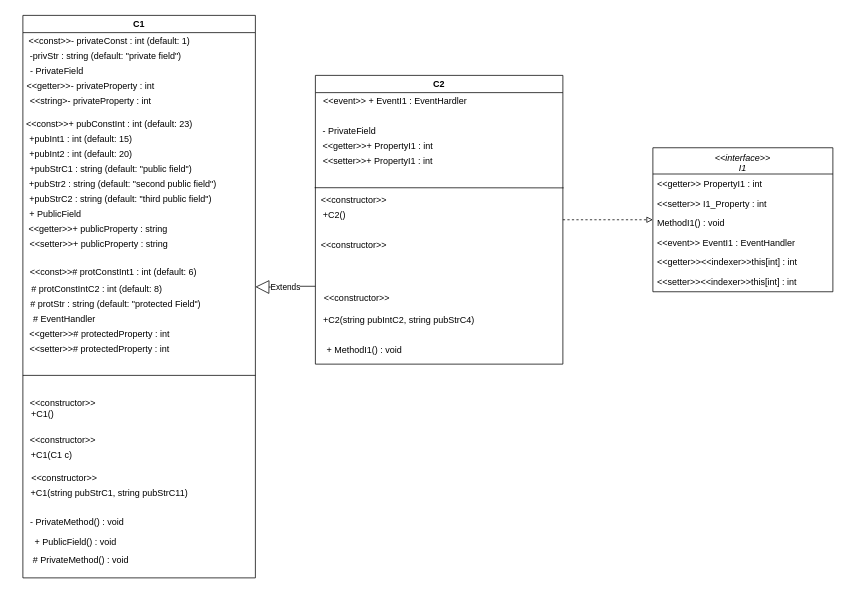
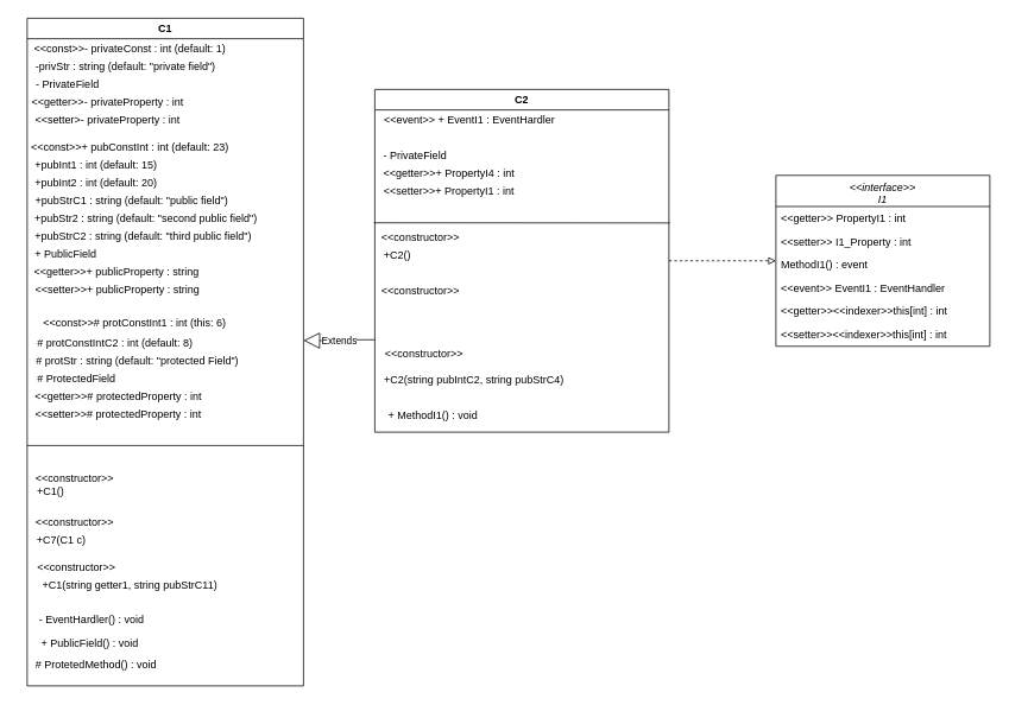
- <mxCell id="7" value="&amp;lt;&amp;lt;string&amp;gt;- privateProperty : int" style="text;html=1;align=center;verticalAlign=middle;resizable=0;points=[];autosize=1;strokeColor=none;fillColor=none;" parent="2" vertex="1"><mxGeometry x="-5" y="100" width="190" height="30" as="geometry" /></mxCell>
+ <mxCell id="7" value="&amp;lt;&amp;lt;setter&amp;gt;- privateProperty : int" style="text;html=1;align=center;verticalAlign=middle;resizable=0;points=[];autosize=1;strokeColor=none;fillColor=none;" parent="2" vertex="1"><mxGeometry x="-5" y="100" width="190" height="30" as="geometry" /></mxCell>
- <mxCell id="43" value="&amp;lt;&amp;lt;getter&amp;gt;&amp;gt;+ PropertyI1 : int" style="text;html=1;align=center;verticalAlign=middle;resizable=0;points=[];autosize=1;strokeColor=none;fillColor=none;" parent="40" vertex="1"><mxGeometry x="-2" y="80" width="170" height="30" as="geometry" /></mxCell>
+ <mxCell id="43" value="&amp;lt;&amp;lt;getter&amp;gt;&amp;gt;+ PropertyI4 : int" style="text;html=1;align=center;verticalAlign=middle;resizable=0;points=[];autosize=1;strokeColor=none;fillColor=none;" parent="40" vertex="1"><mxGeometry x="-2" y="80" width="170" height="30" as="geometry" /></mxCell>
- <mxCell id="35" value="MethodI1() : void" style="text;align=left;verticalAlign=top;spacingLeft=4;spacingRight=4;overflow=hidden;rotatable=0;points=[[0,0.5],[1,0.5]];portConstraint=eastwest;rounded=0;shadow=0;html=0;" parent="32" vertex="1"><mxGeometry y="87" width="240" height="26" as="geometry" /></mxCell>
+ <mxCell id="35" value="MethodI1() : event" style="text;align=left;verticalAlign=top;spacingLeft=4;spacingRight=4;overflow=hidden;rotatable=0;points=[[0,0.5],[1,0.5]];portConstraint=eastwest;rounded=0;shadow=0;html=0;" parent="32" vertex="1"><mxGeometry y="87" width="240" height="26" as="geometry" /></mxCell>
- <mxCell id="17" value="&amp;lt;&amp;lt;const&amp;gt;&amp;gt;# protConstInt1 : int (default: 6)&amp;nbsp;" style="text;html=1;align=center;verticalAlign=middle;resizable=0;points=[];autosize=1;strokeColor=none;fillColor=none;" parent="2" vertex="1"><mxGeometry x="-3" y="328" width="250" height="30" as="geometry" /></mxCell>
+ <mxCell id="17" value="&amp;lt;&amp;lt;const&amp;gt;&amp;gt;# protConstInt1 : int (this: 6)&amp;nbsp;" style="text;html=1;align=center;verticalAlign=middle;resizable=0;points=[];autosize=1;strokeColor=none;fillColor=none;" parent="2" vertex="1"><mxGeometry x="-3" y="328" width="250" height="30" as="geometry" /></mxCell>
- <mxCell id="20" value="# EventHandler" style="text;html=1;align=center;verticalAlign=middle;resizable=0;points=[];autosize=1;strokeColor=none;fillColor=none;" parent="2" vertex="1"><mxGeometry y="390" width="110" height="30" as="geometry" /></mxCell>
+ <mxCell id="20" value="# ProtectedField" style="text;html=1;align=center;verticalAlign=middle;resizable=0;points=[];autosize=1;strokeColor=none;fillColor=none;" parent="2" vertex="1"><mxGeometry y="390" width="110" height="30" as="geometry" /></mxCell>
- <mxCell id="25" value="&lt;font style=&quot;font-size: 12px;&quot;&gt;+C1(C1 c)&lt;/font&gt;" style="text;html=1;align=center;verticalAlign=middle;resizable=0;points=[];autosize=1;strokeColor=none;fillColor=none;fontSize=16;" parent="2" vertex="1"><mxGeometry x="-2" y="570" width="80" height="30" as="geometry" /></mxCell>
+ <mxCell id="25" value="&lt;font style=&quot;font-size: 12px;&quot;&gt;+C7(C1 c)&lt;/font&gt;" style="text;html=1;align=center;verticalAlign=middle;resizable=0;points=[];autosize=1;strokeColor=none;fillColor=none;fontSize=16;" parent="2" vertex="1"><mxGeometry x="-2" y="570" width="80" height="30" as="geometry" /></mxCell>
- <mxCell id="28" value="&lt;font style=&quot;font-size: 12px;&quot;&gt;+C1(string pubStrC1, string pubStrC11)&lt;/font&gt;" style="text;html=1;align=center;verticalAlign=middle;resizable=0;points=[];autosize=1;strokeColor=none;fillColor=none;fontSize=16;" parent="2" vertex="1"><mxGeometry y="620" width="230" height="30" as="geometry" /></mxCell>
+ <mxCell id="28" value="&lt;font style=&quot;font-size: 12px;&quot;&gt;+C1(string getter1, string pubStrC11)&lt;/font&gt;" style="text;html=1;align=center;verticalAlign=middle;resizable=0;points=[];autosize=1;strokeColor=none;fillColor=none;fontSize=16;" parent="2" vertex="1"><mxGeometry y="620" width="230" height="30" as="geometry" /></mxCell>
- <mxCell id="29" value="&lt;font style=&quot;font-size: 12px;&quot;&gt;- PrivateMethod() : void&lt;/font&gt;" style="text;html=1;align=center;verticalAlign=middle;resizable=0;points=[];autosize=1;strokeColor=none;fillColor=none;fontSize=16;" parent="2" vertex="1"><mxGeometry x="-3" y="659" width="150" height="30" as="geometry" /></mxCell>
+ <mxCell id="29" value="&lt;font style=&quot;font-size: 12px;&quot;&gt;- EventHardler() : void&lt;/font&gt;" style="text;html=1;align=center;verticalAlign=middle;resizable=0;points=[];autosize=1;strokeColor=none;fillColor=none;fontSize=16;" parent="2" vertex="1"><mxGeometry x="-3" y="659" width="150" height="30" as="geometry" /></mxCell>
- <mxCell id="31" value="&lt;font style=&quot;font-size: 12px;&quot;&gt;# PrivateMethod() : void&lt;/font&gt;" style="text;html=1;align=center;verticalAlign=middle;resizable=0;points=[];autosize=1;strokeColor=none;fillColor=none;fontSize=16;" parent="2" vertex="1"><mxGeometry x="-3" y="710" width="160" height="30" as="geometry" /></mxCell>
+ <mxCell id="31" value="&lt;font style=&quot;font-size: 12px;&quot;&gt;# ProtetedMethod() : void&lt;/font&gt;" style="text;html=1;align=center;verticalAlign=middle;resizable=0;points=[];autosize=1;strokeColor=none;fillColor=none;fontSize=16;" parent="2" vertex="1"><mxGeometry x="-3" y="710" width="160" height="30" as="geometry" /></mxCell>
